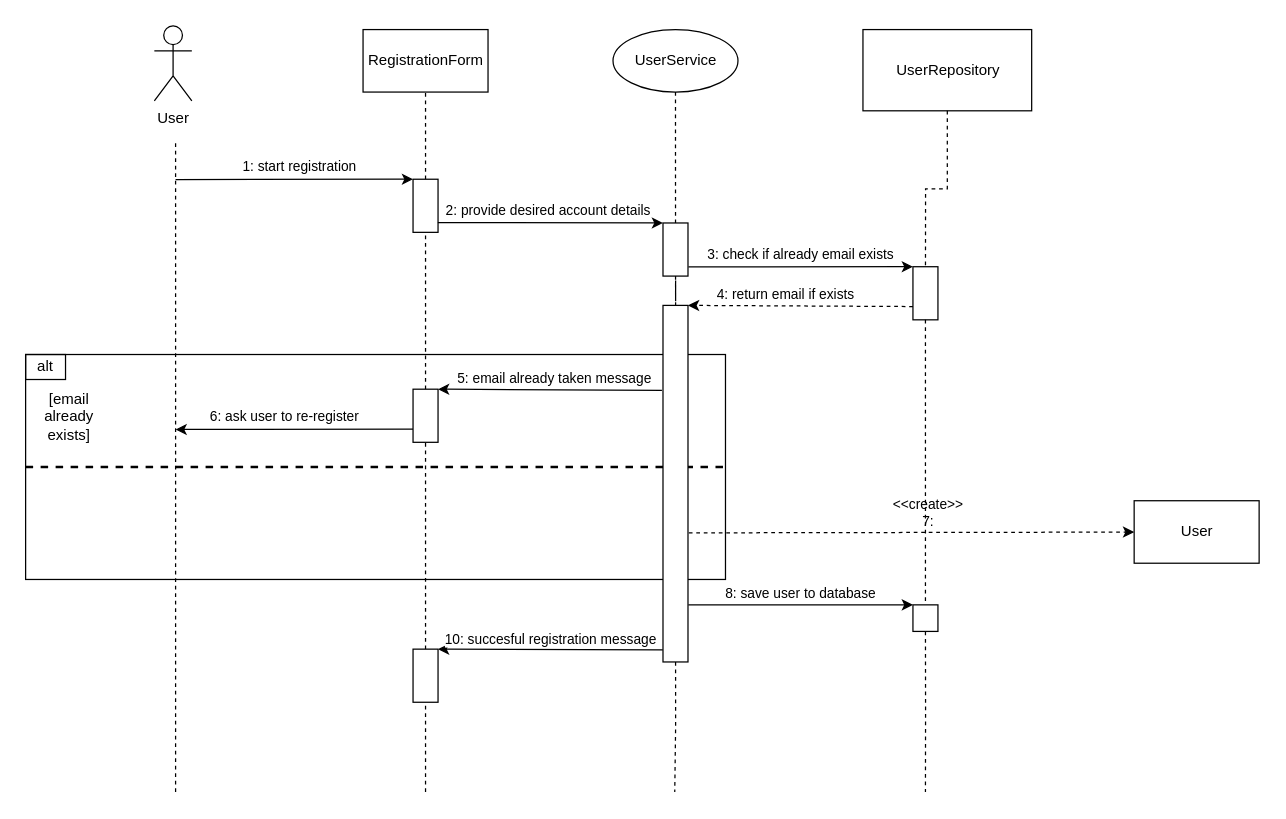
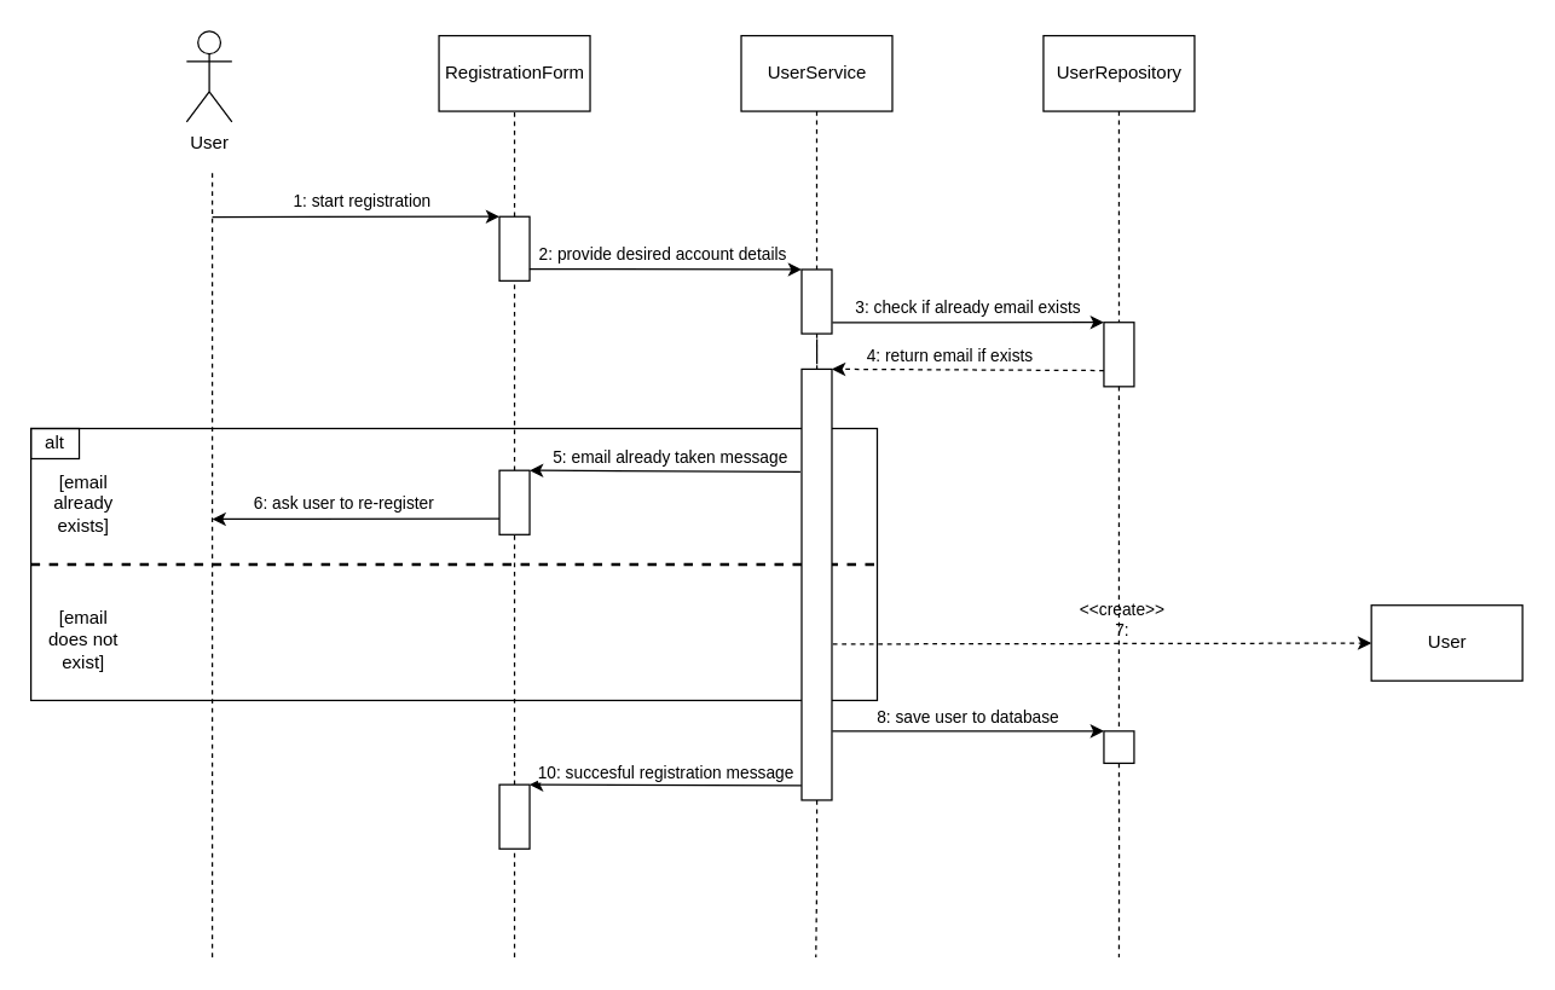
- <mxCell id="12" value="UserService" style="ellipse;html=1;dashed=0;whitespace=wrap;" parent="1" vertex="1"><mxGeometry x="490" y="23" width="100" height="50" as="geometry" /></mxCell>
+ <mxCell id="12" value="UserService" style="html=1;dashed=0;whitespace=wrap;" parent="1" vertex="1"><mxGeometry x="490" y="23" width="100" height="50" as="geometry" /></mxCell>
- <mxCell id="17" value="UserRepository" style="html=1;dashed=0;whitespace=wrap;" parent="1" vertex="1"><mxGeometry x="690" y="23" width="135" height="65" as="geometry" /></mxCell>
+ <mxCell id="17" value="UserRepository" style="html=1;dashed=0;whitespace=wrap;" parent="1" vertex="1"><mxGeometry x="690" y="23" width="100" height="50" as="geometry" /></mxCell>
+ <mxCell id="8" value="[email does not exist]" style="rounded=0;whiteSpace=wrap;html=1;fillColor=none;strokeColor=none;" parent="6" vertex="1"><mxGeometry x="10" y="120" width="50" height="40" as="geometry" /></mxCell>
